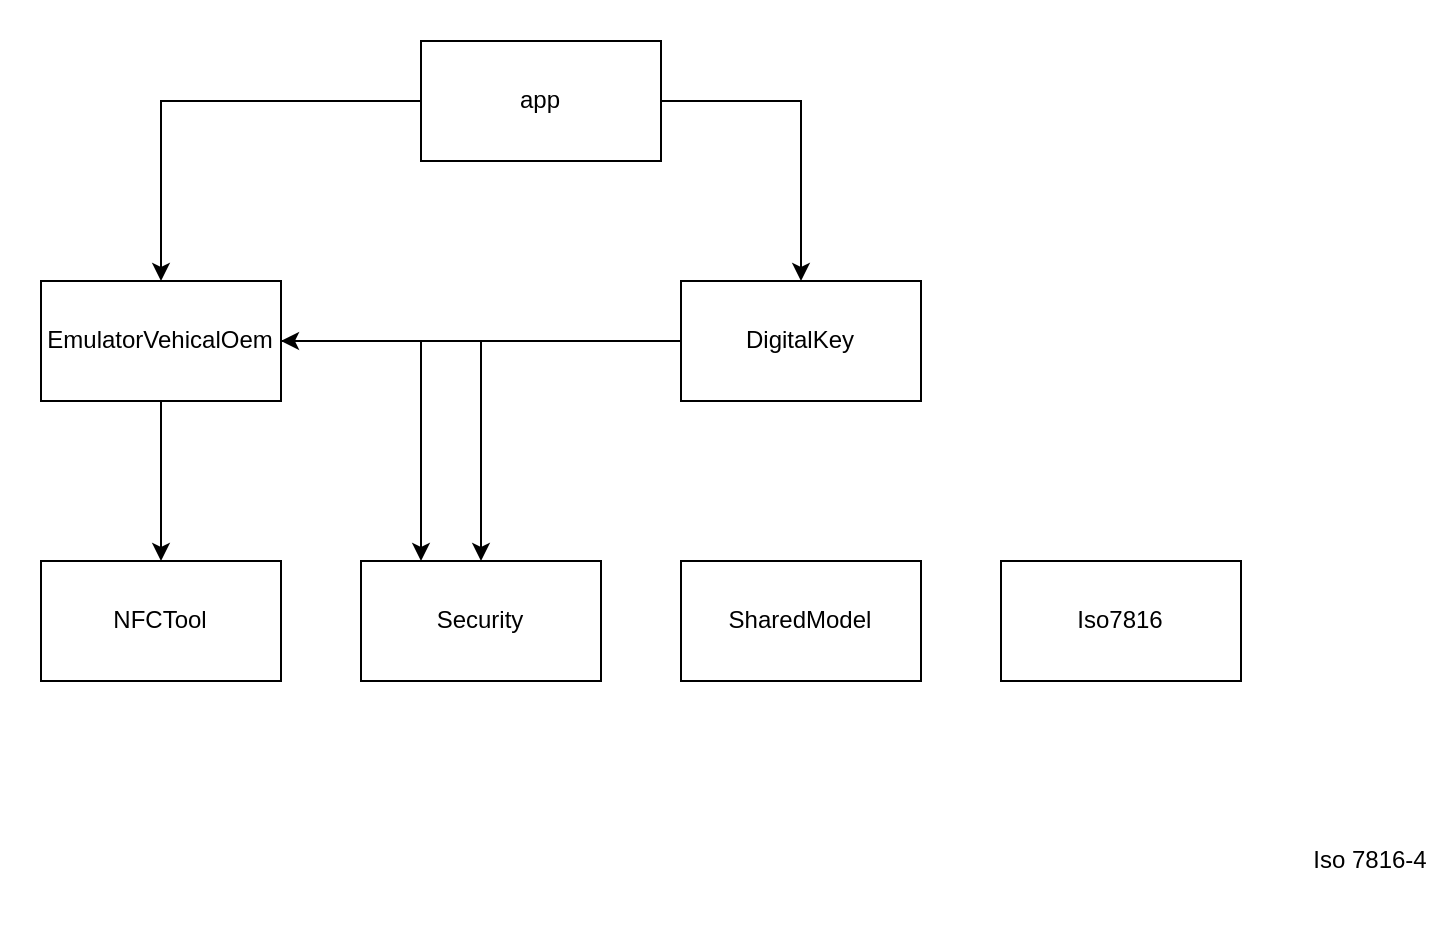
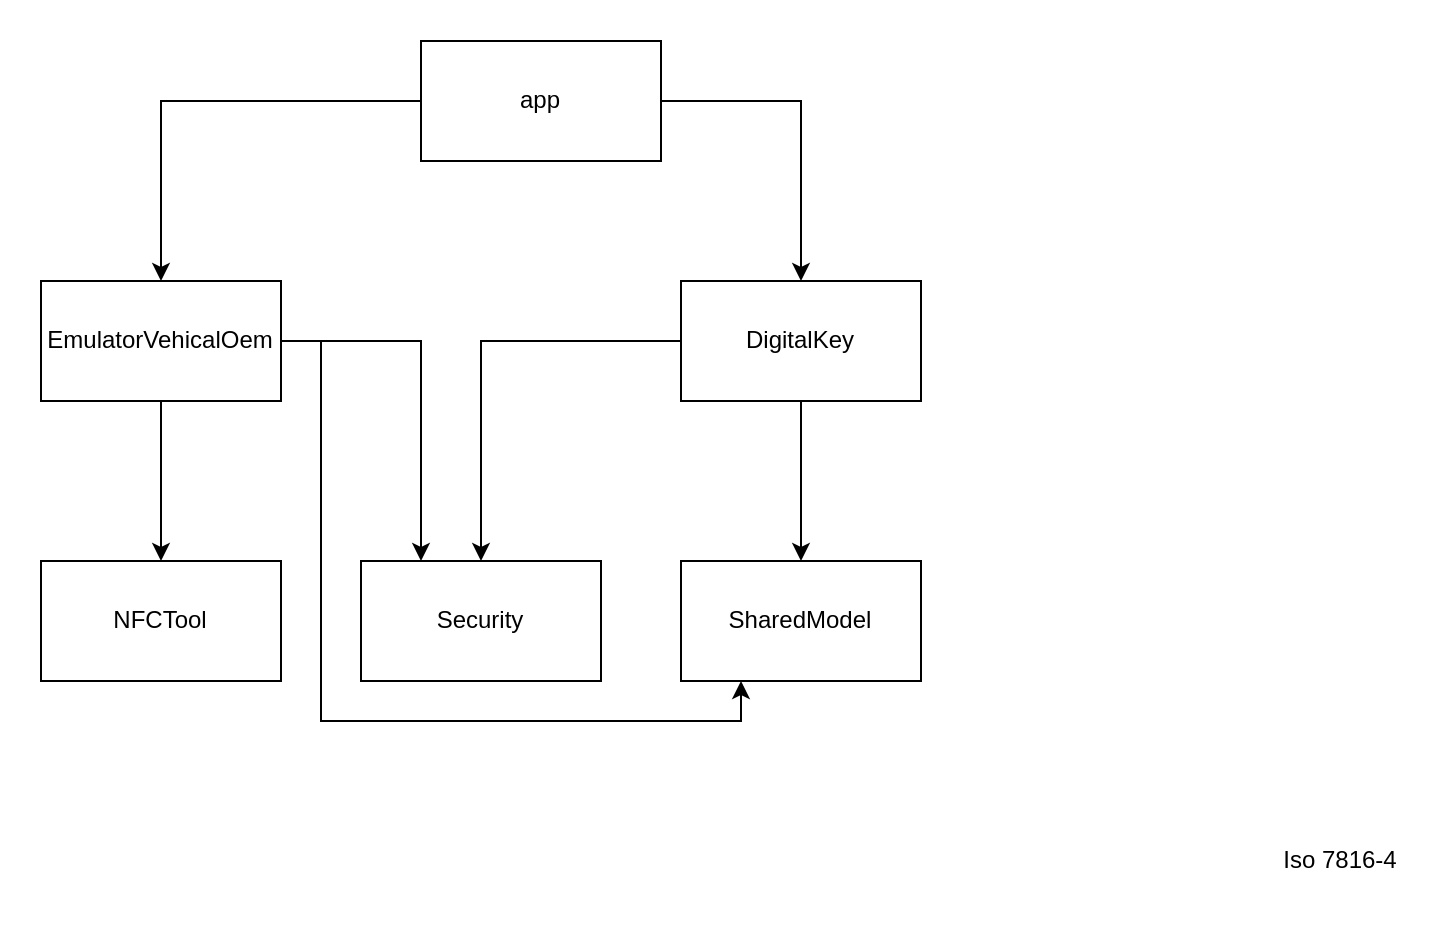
- <mxCell id="5" style="edgeStyle=orthogonalEdgeStyle;rounded=0;orthogonalLoop=1;jettySize=auto;html=1;" edge="1" parent="1" source="6" target="10"><mxGeometry relative="1" as="geometry" /></mxCell>
+ <mxCell id="5" style="edgeStyle=orthogonalEdgeStyle;rounded=0;orthogonalLoop=1;jettySize=auto;html=1;" edge="1" parent="1" source="6" target="15"><mxGeometry relative="1" as="geometry" /></mxCell>
- <mxCell id="2" value="Iso7816" style="rounded=0;whiteSpace=wrap;html=1;" parent="1" vertex="1"><mxGeometry x="500" y="280" width="120" height="60" as="geometry" /></mxCell>
+ <mxCell id="9" style="edgeStyle=orthogonalEdgeStyle;rounded=0;orthogonalLoop=1;jettySize=auto;html=1;entryX=0.25;entryY=1;entryDx=0;entryDy=0;" edge="1" parent="1" source="10" target="15"><mxGeometry relative="1" as="geometry"><Array as="points"><mxPoint x="160" y="170" /><mxPoint x="160" y="360" /><mxPoint x="370" y="360" /></Array></mxGeometry></mxCell>
- <mxCell id="14" value="Iso 7816-4" style="text;html=1;strokeColor=none;fillColor=none;align=center;verticalAlign=middle;whiteSpace=wrap;rounded=0;" parent="1" vertex="1"><mxGeometry x="655" y="415" width="60" height="30" as="geometry" /></mxCell>
+ <mxCell id="14" value="Iso 7816-4" style="text;html=1;strokeColor=none;fillColor=none;align=center;verticalAlign=middle;whiteSpace=wrap;rounded=0;" parent="1" vertex="1"><mxGeometry x="640" y="415" width="60" height="30" as="geometry" /></mxCell>
